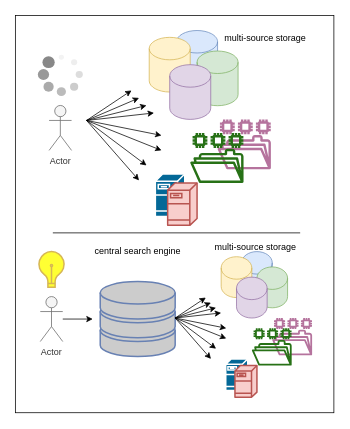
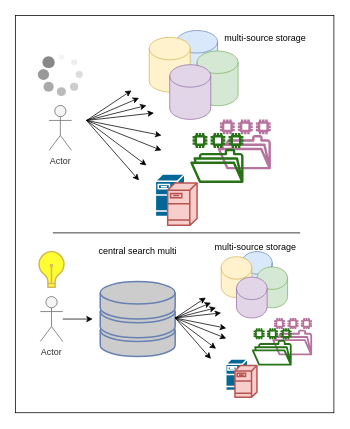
- <mxCell id="55" value="central search engine" style="text;html=1;align=center;verticalAlign=middle;resizable=0;points=[];autosize=1;" parent="32" vertex="1"><mxGeometry x="68.23" width="130" height="20" as="geometry" /></mxCell>
+ <mxCell id="55" value="central search multi" style="text;html=1;align=center;verticalAlign=middle;resizable=0;points=[];autosize=1;" parent="32" vertex="1"><mxGeometry x="68.23" width="130" height="20" as="geometry" /></mxCell>
